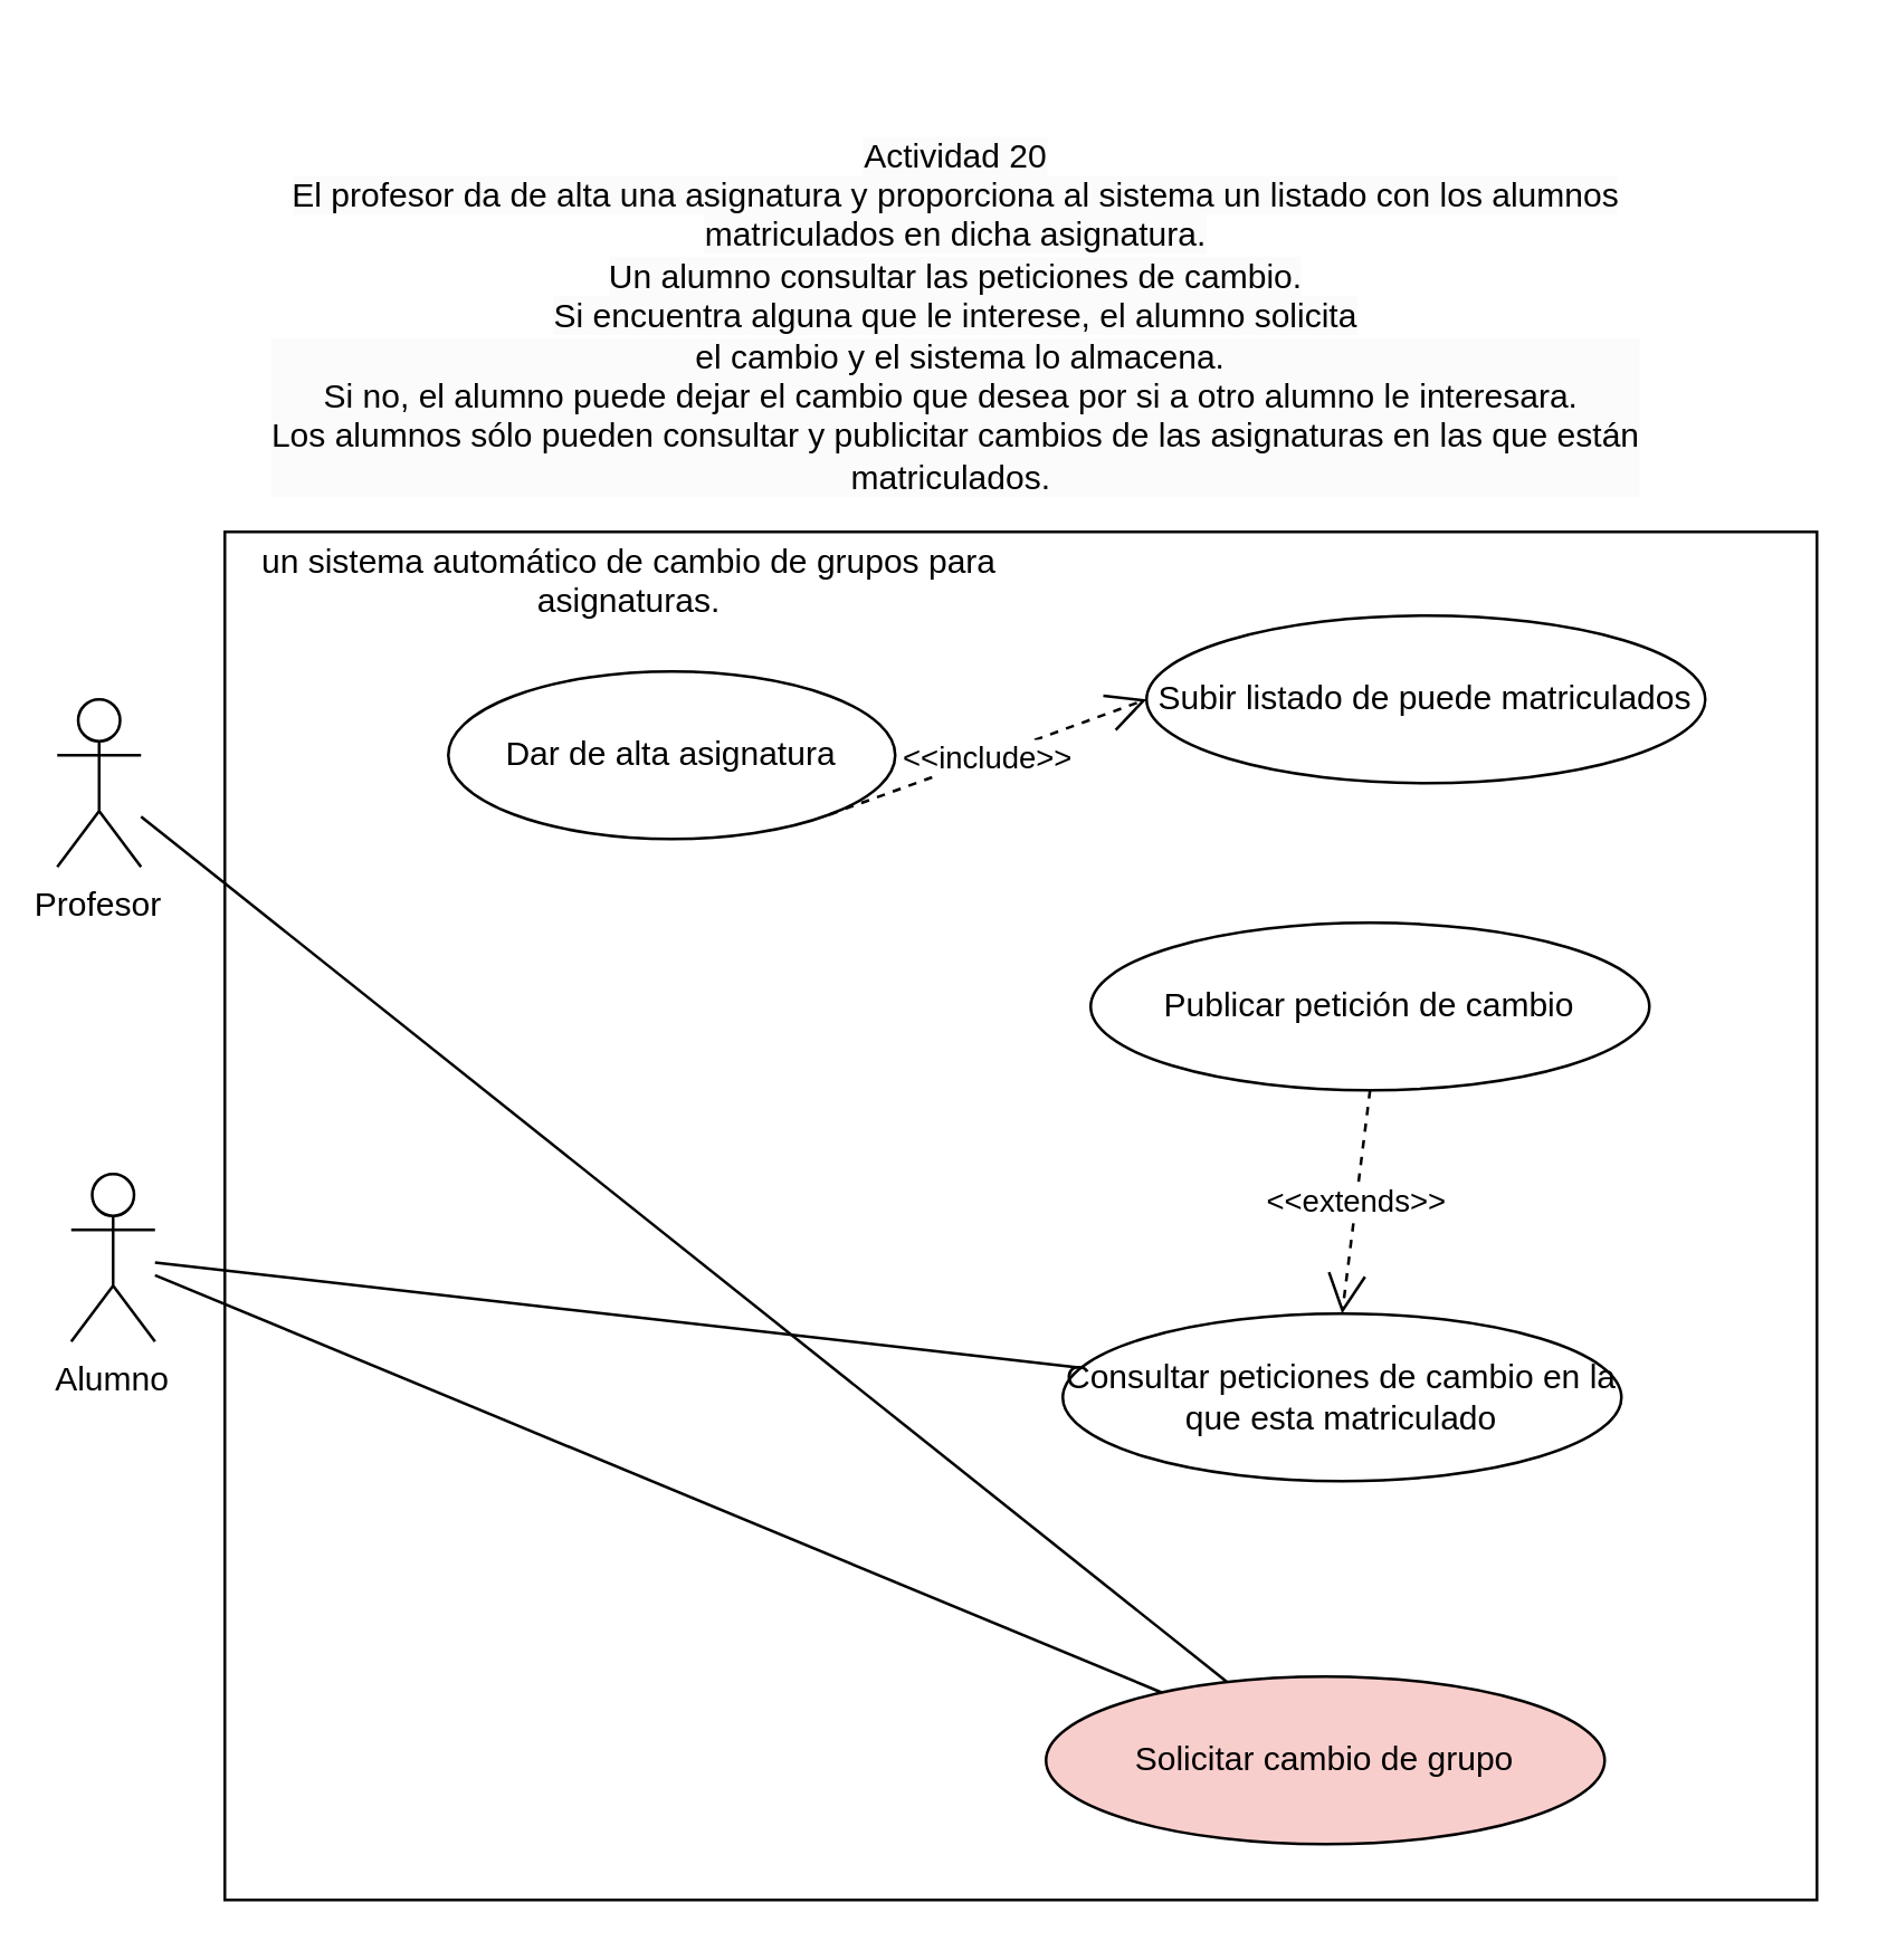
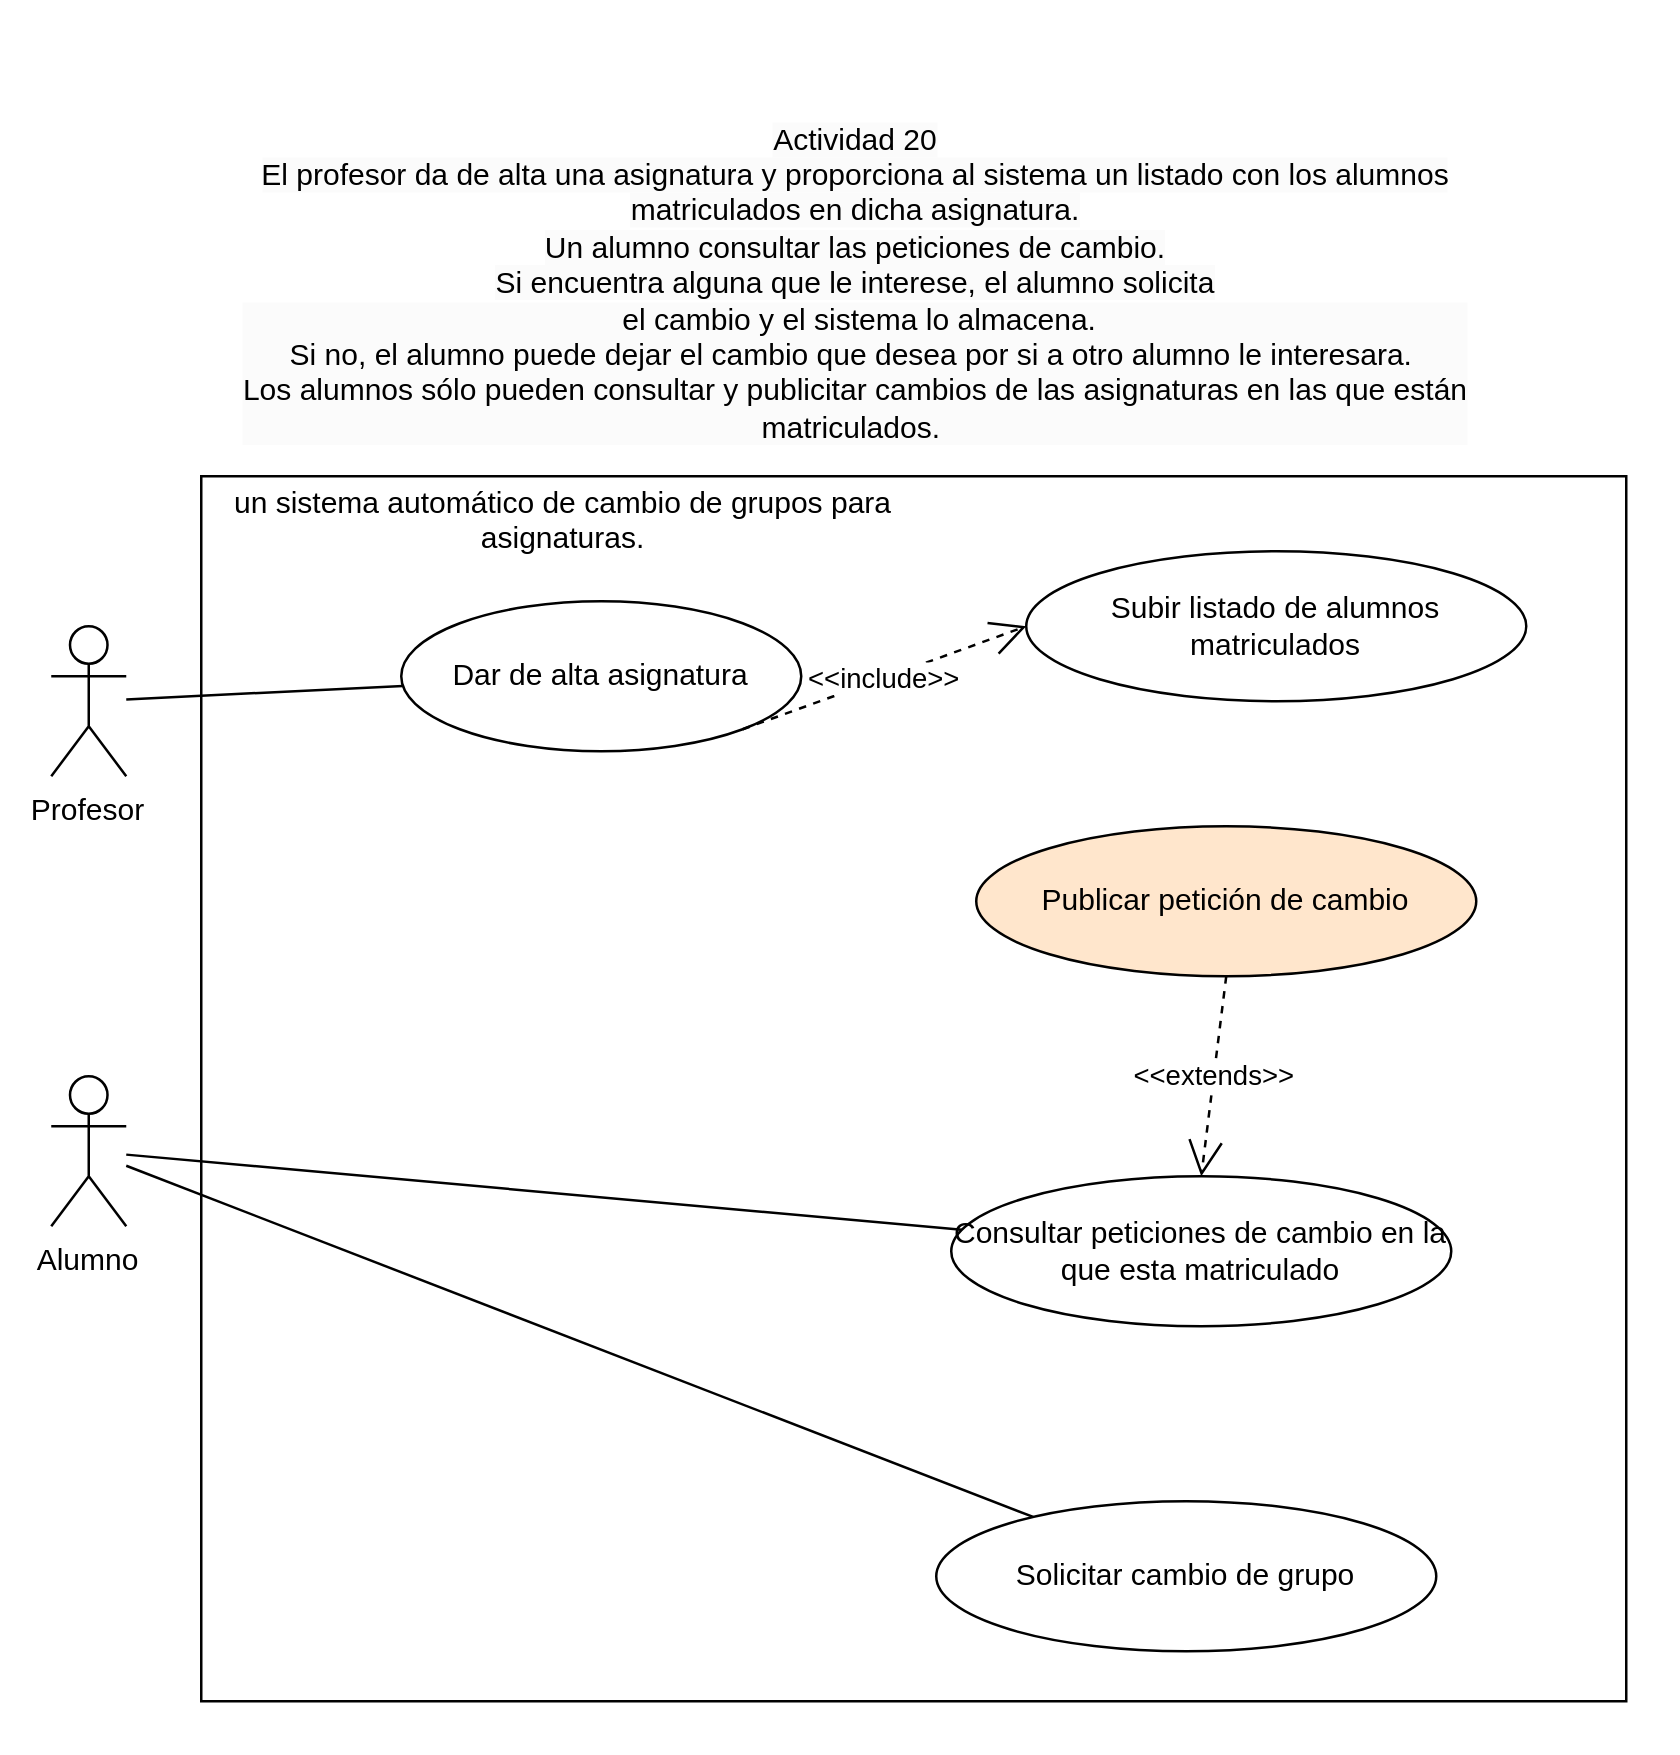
- <mxCell id="6" value="Subir listado de puede matriculados" style="ellipse;whiteSpace=wrap;html=1;" parent="1" vertex="1"><mxGeometry x="410" y="220" width="200" height="60" as="geometry" /></mxCell>
+ <mxCell id="6" value="Subir listado de alumnos matriculados" style="ellipse;whiteSpace=wrap;html=1;" parent="1" vertex="1"><mxGeometry x="410" y="220" width="200" height="60" as="geometry" /></mxCell>
- <mxCell id="8" value="Publicar petición de cambio" style="ellipse;whiteSpace=wrap;html=1;" parent="1" vertex="1"><mxGeometry x="390" y="330" width="200" height="60" as="geometry" /></mxCell>
+ <mxCell id="8" value="Publicar petición de cambio" style="ellipse;whiteSpace=wrap;html=1;fillColor=#ffe6cc;" parent="1" vertex="1"><mxGeometry x="390" y="330" width="200" height="60" as="geometry" /></mxCell>
- <mxCell id="10" style="endArrow=none;" parent="1" source="3" target="9" edge="1"><mxGeometry relative="1" as="geometry" /></mxCell>
+ <mxCell id="10" style="endArrow=none;" parent="1" source="3" target="5" edge="1"><mxGeometry relative="1" as="geometry" /></mxCell>
- <mxCell id="4" value="Alumno" style="shape=umlActor;verticalLabelPosition=bottom;verticalAlign=top;" parent="1" vertex="1"><mxGeometry x="25" y="420" width="30" height="60" as="geometry" /></mxCell>
+ <mxCell id="4" value="Alumno" style="shape=umlActor;verticalLabelPosition=bottom;verticalAlign=top;" parent="1" vertex="1"><mxGeometry x="20" y="430" width="30" height="60" as="geometry" /></mxCell>
- <mxCell id="9" value="Solicitar cambio de grupo" style="ellipse;whiteSpace=wrap;html=1;fillColor=#f8cecc;" parent="1" vertex="1"><mxGeometry x="374" y="600" width="200" height="60" as="geometry" /></mxCell>
+ <mxCell id="9" value="Solicitar cambio de grupo" style="ellipse;whiteSpace=wrap;html=1;" parent="1" vertex="1"><mxGeometry x="374" y="600" width="200" height="60" as="geometry" /></mxCell>
